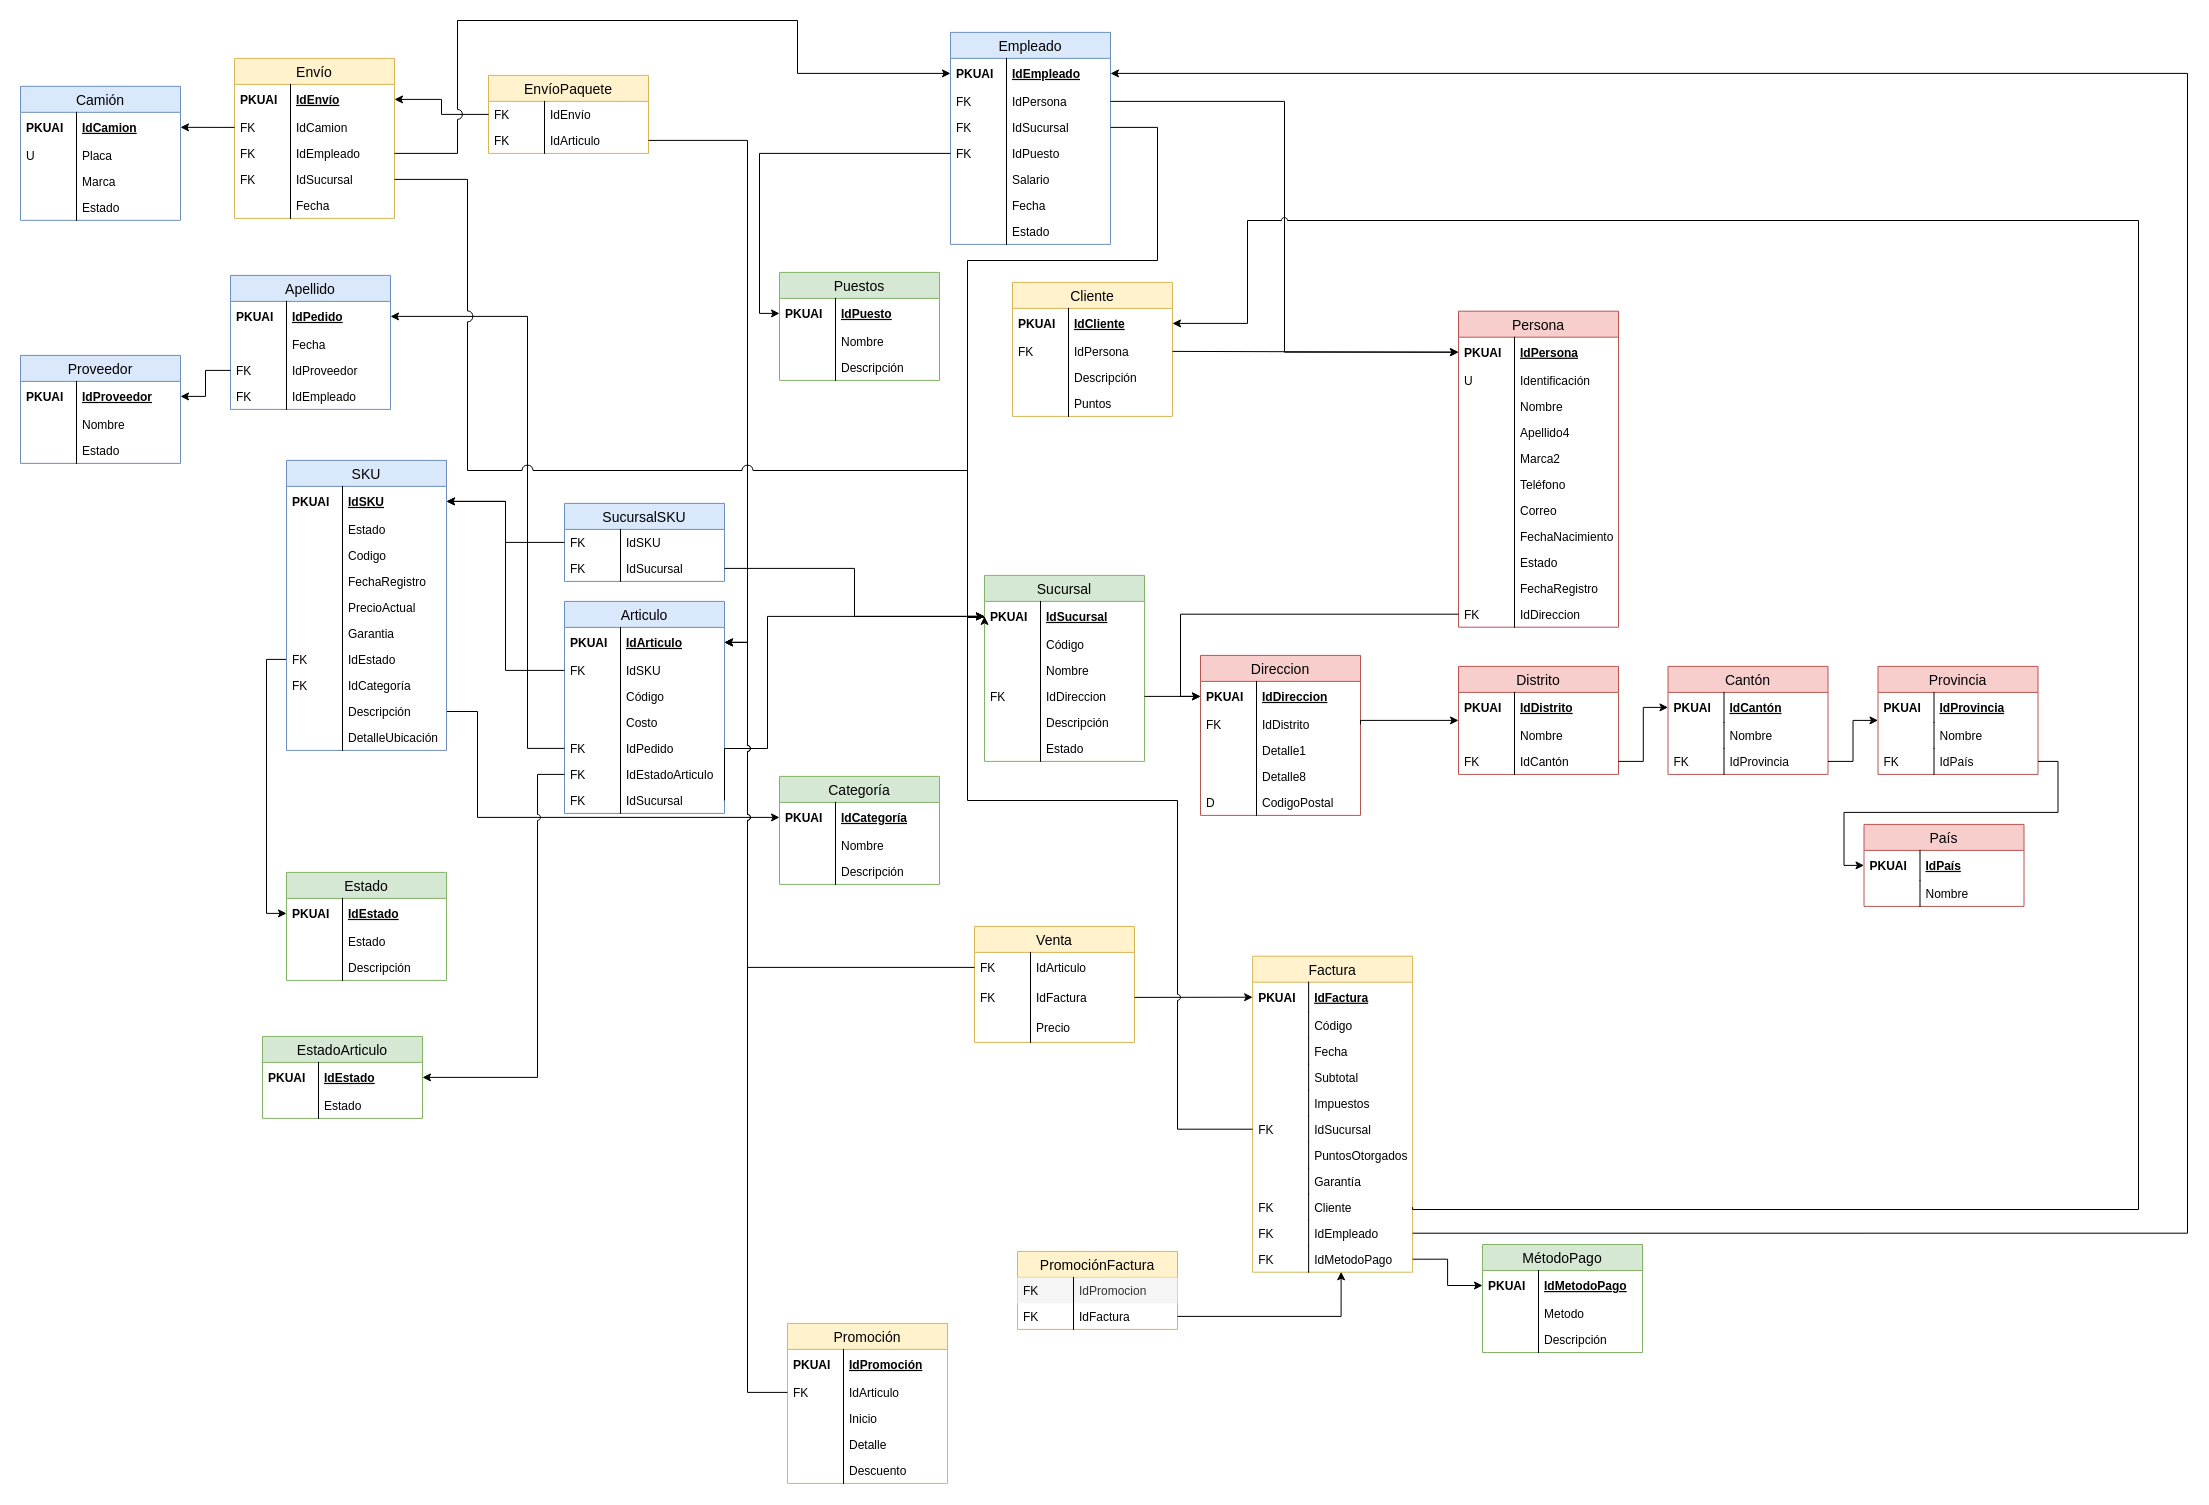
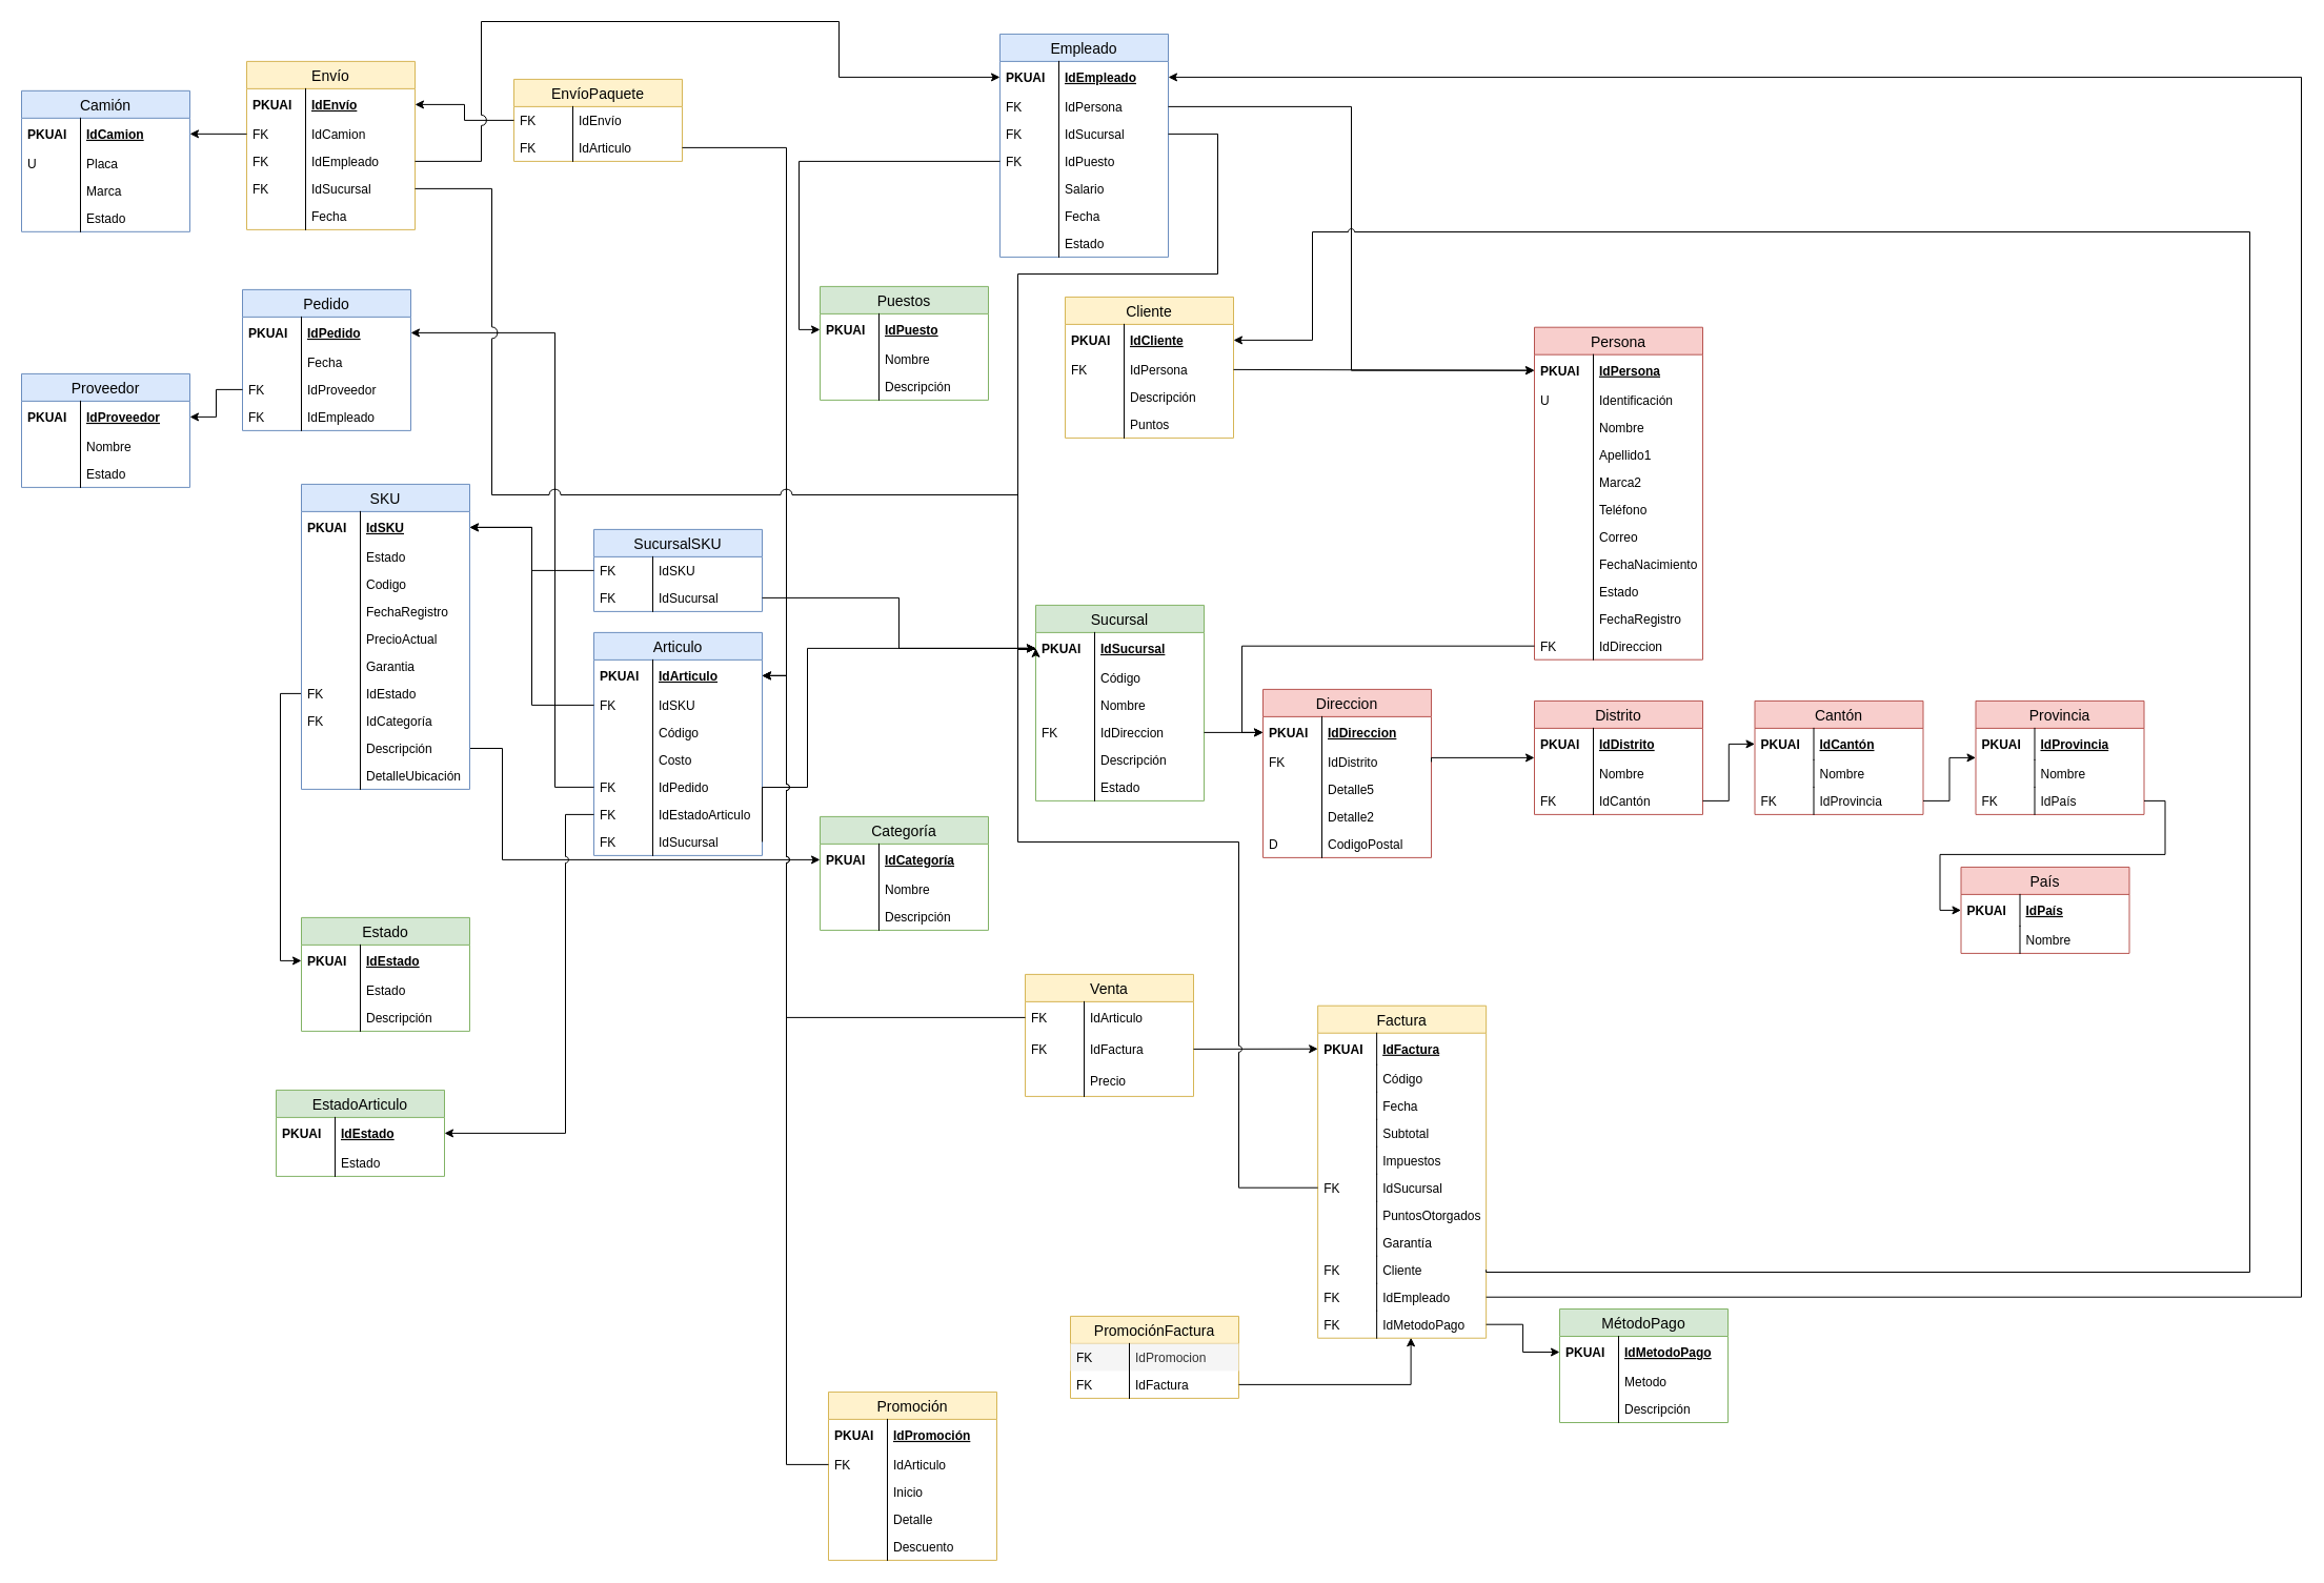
- <mxCell id="13" value="Apellido" style="swimlane;fontStyle=0;childLayout=stackLayout;horizontal=1;startSize=26;fillColor=#dae8fc;horizontalStack=0;resizeParent=1;resizeParentMax=0;resizeLast=0;collapsible=1;marginBottom=0;swimlaneFillColor=#ffffff;align=center;fontSize=14;strokeColor=#6c8ebf;" parent="1" vertex="1"><mxGeometry x="230" y="274.9" width="160" height="134" as="geometry" /></mxCell>
+ <mxCell id="13" value="Pedido" style="swimlane;fontStyle=0;childLayout=stackLayout;horizontal=1;startSize=26;fillColor=#dae8fc;horizontalStack=0;resizeParent=1;resizeParentMax=0;resizeLast=0;collapsible=1;marginBottom=0;swimlaneFillColor=#ffffff;align=center;fontSize=14;strokeColor=#6c8ebf;" parent="1" vertex="1"><mxGeometry x="230" y="274.9" width="160" height="134" as="geometry" /></mxCell>
- <mxCell id="54" value="Apellido4" style="shape=partialRectangle;top=0;left=0;right=0;bottom=0;align=left;verticalAlign=top;fillColor=none;spacingLeft=60;spacingRight=4;overflow=hidden;rotatable=0;points=[[0,0.5],[1,0.5]];portConstraint=eastwest;dropTarget=0;fontSize=12;" parent="47" vertex="1"><mxGeometry y="108" width="160" height="26" as="geometry" /></mxCell>
+ <mxCell id="54" value="Apellido1" style="shape=partialRectangle;top=0;left=0;right=0;bottom=0;align=left;verticalAlign=top;fillColor=none;spacingLeft=60;spacingRight=4;overflow=hidden;rotatable=0;points=[[0,0.5],[1,0.5]];portConstraint=eastwest;dropTarget=0;fontSize=12;" parent="47" vertex="1"><mxGeometry y="108" width="160" height="26" as="geometry" /></mxCell>
- <mxCell id="163" value="Detalle1" style="shape=partialRectangle;top=0;left=0;right=0;bottom=0;align=left;verticalAlign=top;fillColor=none;spacingLeft=60;spacingRight=4;overflow=hidden;rotatable=0;points=[[0,0.5],[1,0.5]];portConstraint=eastwest;dropTarget=0;fontSize=12;" parent="158" vertex="1"><mxGeometry y="82" width="160" height="26" as="geometry" /></mxCell>
+ <mxCell id="163" value="Detalle5" style="shape=partialRectangle;top=0;left=0;right=0;bottom=0;align=left;verticalAlign=top;fillColor=none;spacingLeft=60;spacingRight=4;overflow=hidden;rotatable=0;points=[[0,0.5],[1,0.5]];portConstraint=eastwest;dropTarget=0;fontSize=12;" parent="158" vertex="1"><mxGeometry y="82" width="160" height="26" as="geometry" /></mxCell>
- <mxCell id="165" value="Detalle8" style="shape=partialRectangle;top=0;left=0;right=0;bottom=0;align=left;verticalAlign=top;fillColor=none;spacingLeft=60;spacingRight=4;overflow=hidden;rotatable=0;points=[[0,0.5],[1,0.5]];portConstraint=eastwest;dropTarget=0;fontSize=12;" parent="158" vertex="1"><mxGeometry y="108" width="160" height="26" as="geometry" /></mxCell>
+ <mxCell id="165" value="Detalle2" style="shape=partialRectangle;top=0;left=0;right=0;bottom=0;align=left;verticalAlign=top;fillColor=none;spacingLeft=60;spacingRight=4;overflow=hidden;rotatable=0;points=[[0,0.5],[1,0.5]];portConstraint=eastwest;dropTarget=0;fontSize=12;" parent="158" vertex="1"><mxGeometry y="108" width="160" height="26" as="geometry" /></mxCell>
